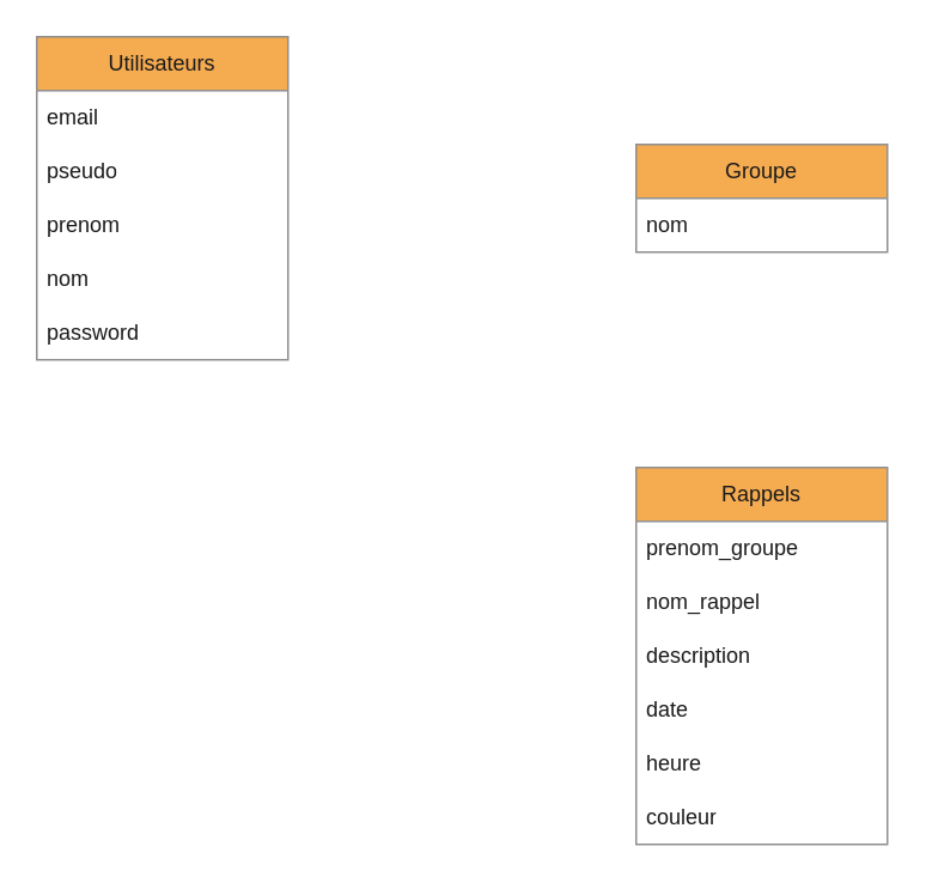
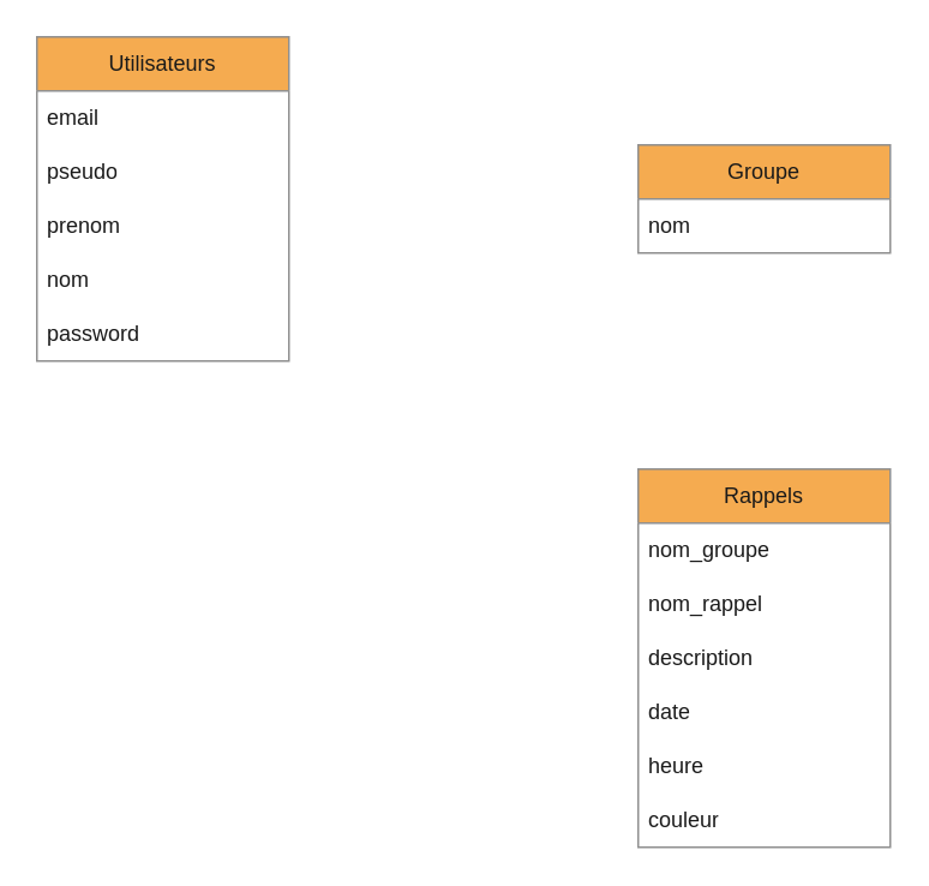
- <mxCell id="5" value="&lt;span style=&quot;border-color: var(--border-color);&quot;&gt;prenom_groupe&lt;/span&gt;" style="text;strokeColor=none;fillColor=none;align=left;verticalAlign=middle;spacingLeft=4;spacingRight=4;overflow=hidden;points=[[0,0.5],[1,0.5]];portConstraint=eastwest;rotatable=0;whiteSpace=wrap;html=1;labelBackgroundColor=none;fontColor=#1A1A1A;" parent="4" vertex="1"><mxGeometry y="30" width="140" height="30" as="geometry" /></mxCell>
+ <mxCell id="5" value="&lt;span style=&quot;border-color: var(--border-color);&quot;&gt;nom_groupe&lt;/span&gt;" style="text;strokeColor=none;fillColor=none;align=left;verticalAlign=middle;spacingLeft=4;spacingRight=4;overflow=hidden;points=[[0,0.5],[1,0.5]];portConstraint=eastwest;rotatable=0;whiteSpace=wrap;html=1;labelBackgroundColor=none;fontColor=#1A1A1A;" parent="4" vertex="1"><mxGeometry y="30" width="140" height="30" as="geometry" /></mxCell>
